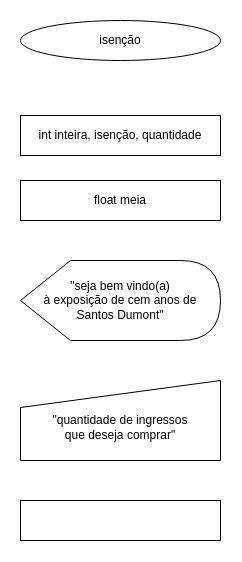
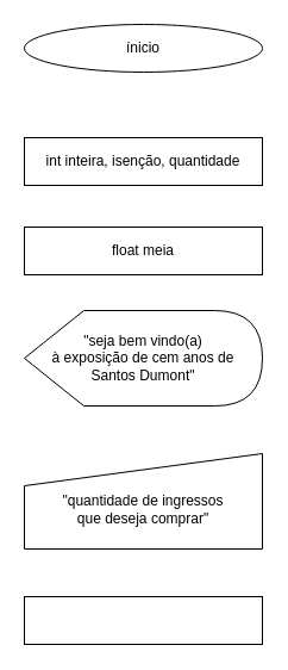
- <mxCell id="2" value="isenção" style="ellipse;whiteSpace=wrap;html=1;" vertex="1" parent="1"><mxGeometry x="20" y="20" width="200" height="40" as="geometry" /></mxCell>
+ <mxCell id="2" value="ínicio" style="ellipse;whiteSpace=wrap;html=1;" vertex="1" parent="1"><mxGeometry x="20" y="20" width="200" height="40" as="geometry" /></mxCell>
- <mxCell id="6" value="float meia" style="rounded=0;whiteSpace=wrap;html=1;" vertex="1" parent="1"><mxGeometry x="20" y="180" width="200" height="40" as="geometry" /></mxCell>
+ <mxCell id="6" value="float meia" style="rounded=0;whiteSpace=wrap;html=1;" vertex="1" parent="1"><mxGeometry x="20" y="190" width="200" height="40" as="geometry" /></mxCell>
